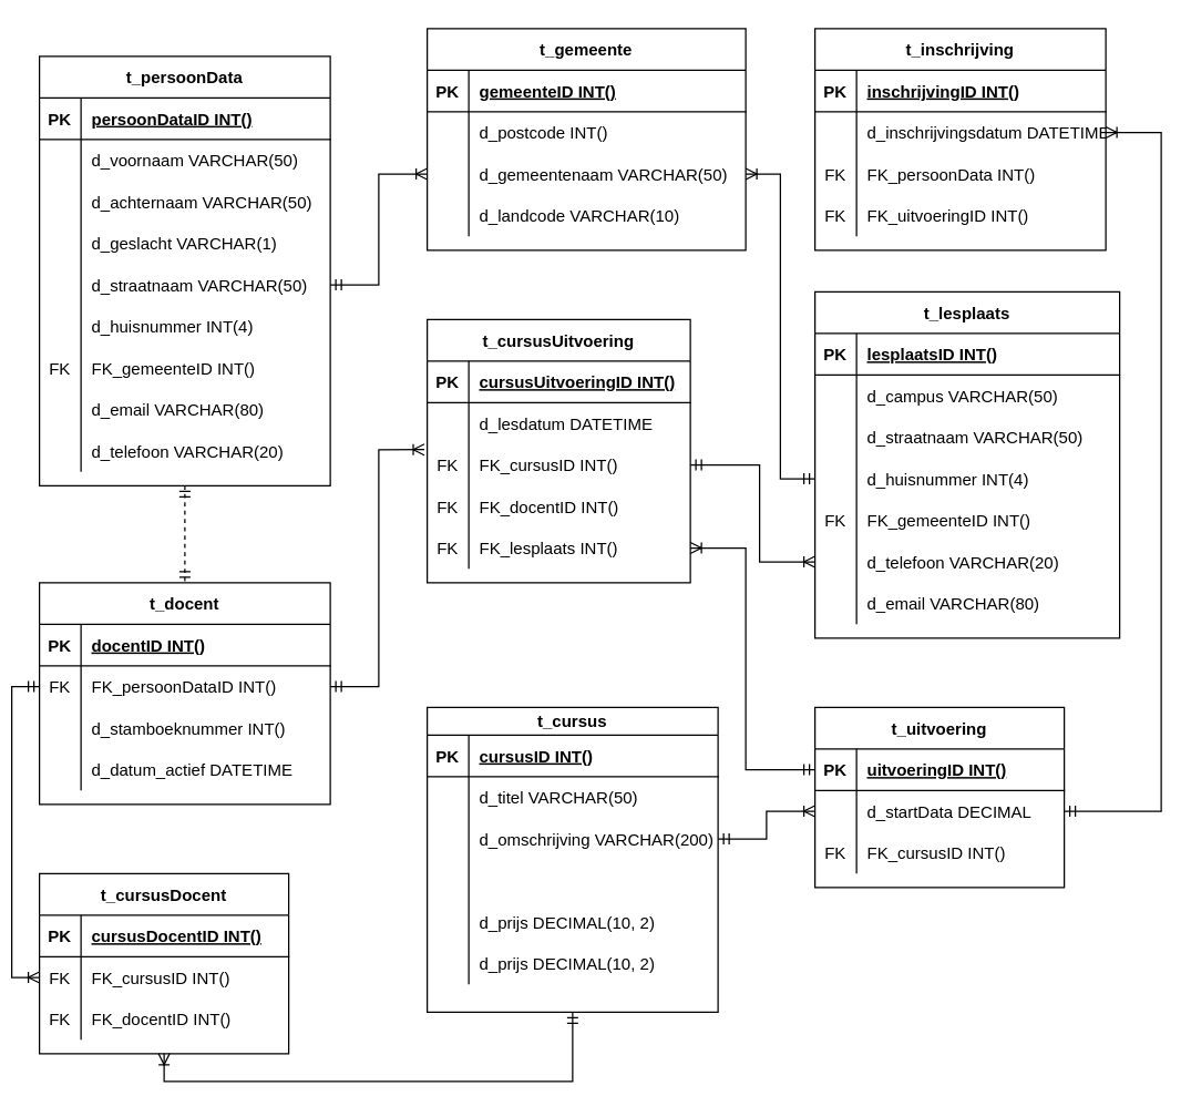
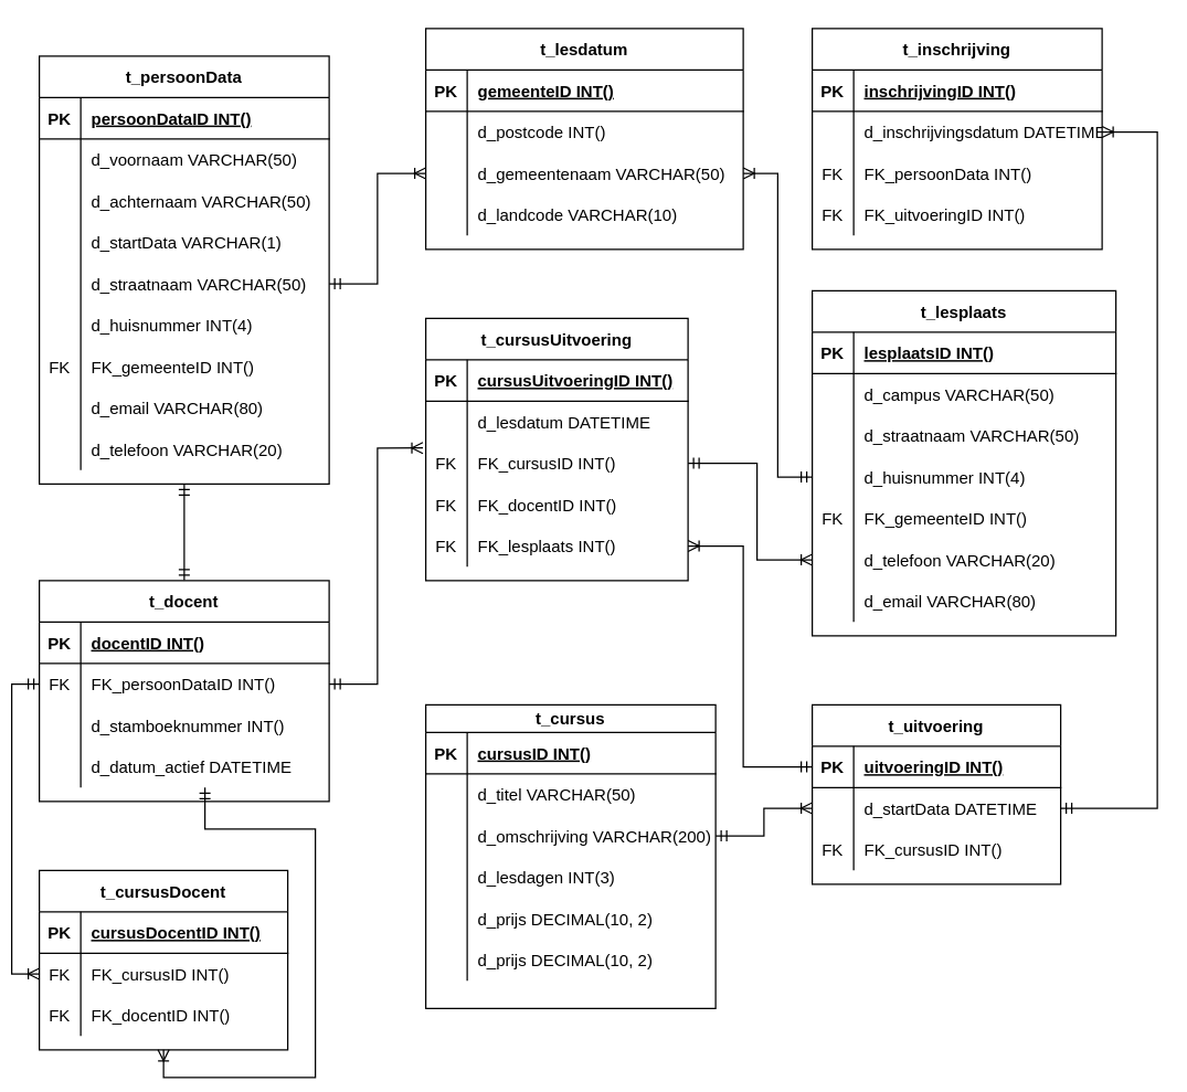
- <mxCell id="63" value="t_gemeente" style="shape=table;startSize=30;container=1;collapsible=1;childLayout=tableLayout;fixedRows=1;rowLines=0;fontStyle=1;align=center;resizeLast=1;" parent="1" vertex="1"><mxGeometry x="300" y="20" width="230" height="160" as="geometry" /></mxCell>
+ <mxCell id="63" value="t_lesdatum" style="shape=table;startSize=30;container=1;collapsible=1;childLayout=tableLayout;fixedRows=1;rowLines=0;fontStyle=1;align=center;resizeLast=1;" parent="1" vertex="1"><mxGeometry x="300" y="20" width="230" height="160" as="geometry" /></mxCell>
- <mxCell id="47" value="d_geslacht VARCHAR(1)" style="shape=partialRectangle;connectable=0;fillColor=none;top=0;left=0;bottom=0;right=0;align=left;spacingLeft=6;overflow=hidden;" parent="45" vertex="1"><mxGeometry x="30" width="180" height="30" as="geometry" /></mxCell>
+ <mxCell id="47" value="d_startData VARCHAR(1)" style="shape=partialRectangle;connectable=0;fillColor=none;top=0;left=0;bottom=0;right=0;align=left;spacingLeft=6;overflow=hidden;" parent="45" vertex="1"><mxGeometry x="30" width="180" height="30" as="geometry" /></mxCell>
- <mxCell id="6" style="edgeStyle=orthogonalEdgeStyle;rounded=0;orthogonalLoop=1;jettySize=auto;html=1;entryX=0.5;entryY=0;entryDx=0;entryDy=0;startArrow=ERmandOne;startFill=0;endArrow=ERmandOne;endFill=0;dashed=1;" edge="1" parent="1" source="35" target="12"><mxGeometry relative="1" as="geometry"><mxPoint x="120" y="350" as="sourcePoint" /></mxGeometry></mxCell>
+ <mxCell id="6" style="edgeStyle=orthogonalEdgeStyle;rounded=0;orthogonalLoop=1;jettySize=auto;html=1;entryX=0.5;entryY=0;entryDx=0;entryDy=0;startArrow=ERmandOne;startFill=0;endArrow=ERmandOne;endFill=0;" edge="1" parent="1" source="35" target="12"><mxGeometry relative="1" as="geometry"><mxPoint x="120" y="350" as="sourcePoint" /></mxGeometry></mxCell>
- <mxCell id="117" value="d_startData DECIMAL" style="shape=partialRectangle;connectable=0;fillColor=none;top=0;left=0;bottom=0;right=0;align=left;spacingLeft=6;overflow=hidden;" parent="115" vertex="1"><mxGeometry x="30" width="150" height="30" as="geometry" /></mxCell>
+ <mxCell id="117" value="d_startData DATETIME" style="shape=partialRectangle;connectable=0;fillColor=none;top=0;left=0;bottom=0;right=0;align=left;spacingLeft=6;overflow=hidden;" parent="115" vertex="1"><mxGeometry x="30" width="150" height="30" as="geometry" /></mxCell>
+ <mxCell id="104" value="d_lesdagen INT(3)" style="shape=partialRectangle;connectable=0;fillColor=none;top=0;left=0;bottom=0;right=0;align=left;spacingLeft=6;overflow=hidden;" parent="102" vertex="1"><mxGeometry x="30" width="180" height="30" as="geometry" /></mxCell>
- <mxCell id="3" style="edgeStyle=orthogonalEdgeStyle;rounded=0;orthogonalLoop=1;jettySize=auto;html=1;exitX=0.5;exitY=1;exitDx=0;exitDy=0;entryX=0.5;entryY=1;entryDx=0;entryDy=0;endArrow=ERmandOne;endFill=0;startArrow=ERoneToMany;startFill=0;" parent="1" source="25" target="92" edge="1"><mxGeometry relative="1" as="geometry" /></mxCell>
+ <mxCell id="3" style="edgeStyle=orthogonalEdgeStyle;rounded=0;orthogonalLoop=1;jettySize=auto;html=1;exitX=0.5;exitY=1;exitDx=0;exitDy=0;endArrow=ERmandOne;endFill=0;startArrow=ERoneToMany;startFill=0;" parent="1" source="25" target="24" edge="1"><mxGeometry relative="1" as="geometry" /></mxCell>
